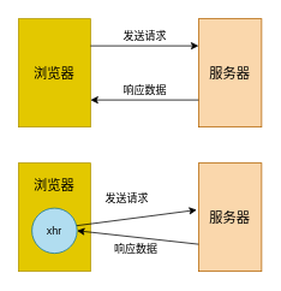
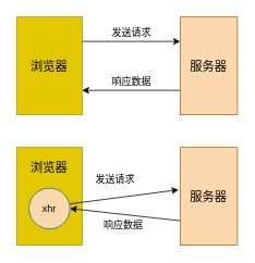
- <mxCell id="14" value="&lt;font color=&quot;#000000&quot;&gt;xhr&lt;/font&gt;" style="ellipse;whiteSpace=wrap;html=1;aspect=fixed;strokeColor=#10739e;fillColor=#b1ddf0;" vertex="1" parent="1"><mxGeometry x="35" y="230" width="50" height="50" as="geometry" /></mxCell>
+ <mxCell id="14" value="&lt;font color=&quot;#000000&quot;&gt;xhr&lt;/font&gt;" style="ellipse;whiteSpace=wrap;html=1;aspect=fixed;strokeColor=#10739e;fillColor=#fad7ac;" vertex="1" parent="1"><mxGeometry x="35" y="230" width="50" height="50" as="geometry" /></mxCell>
